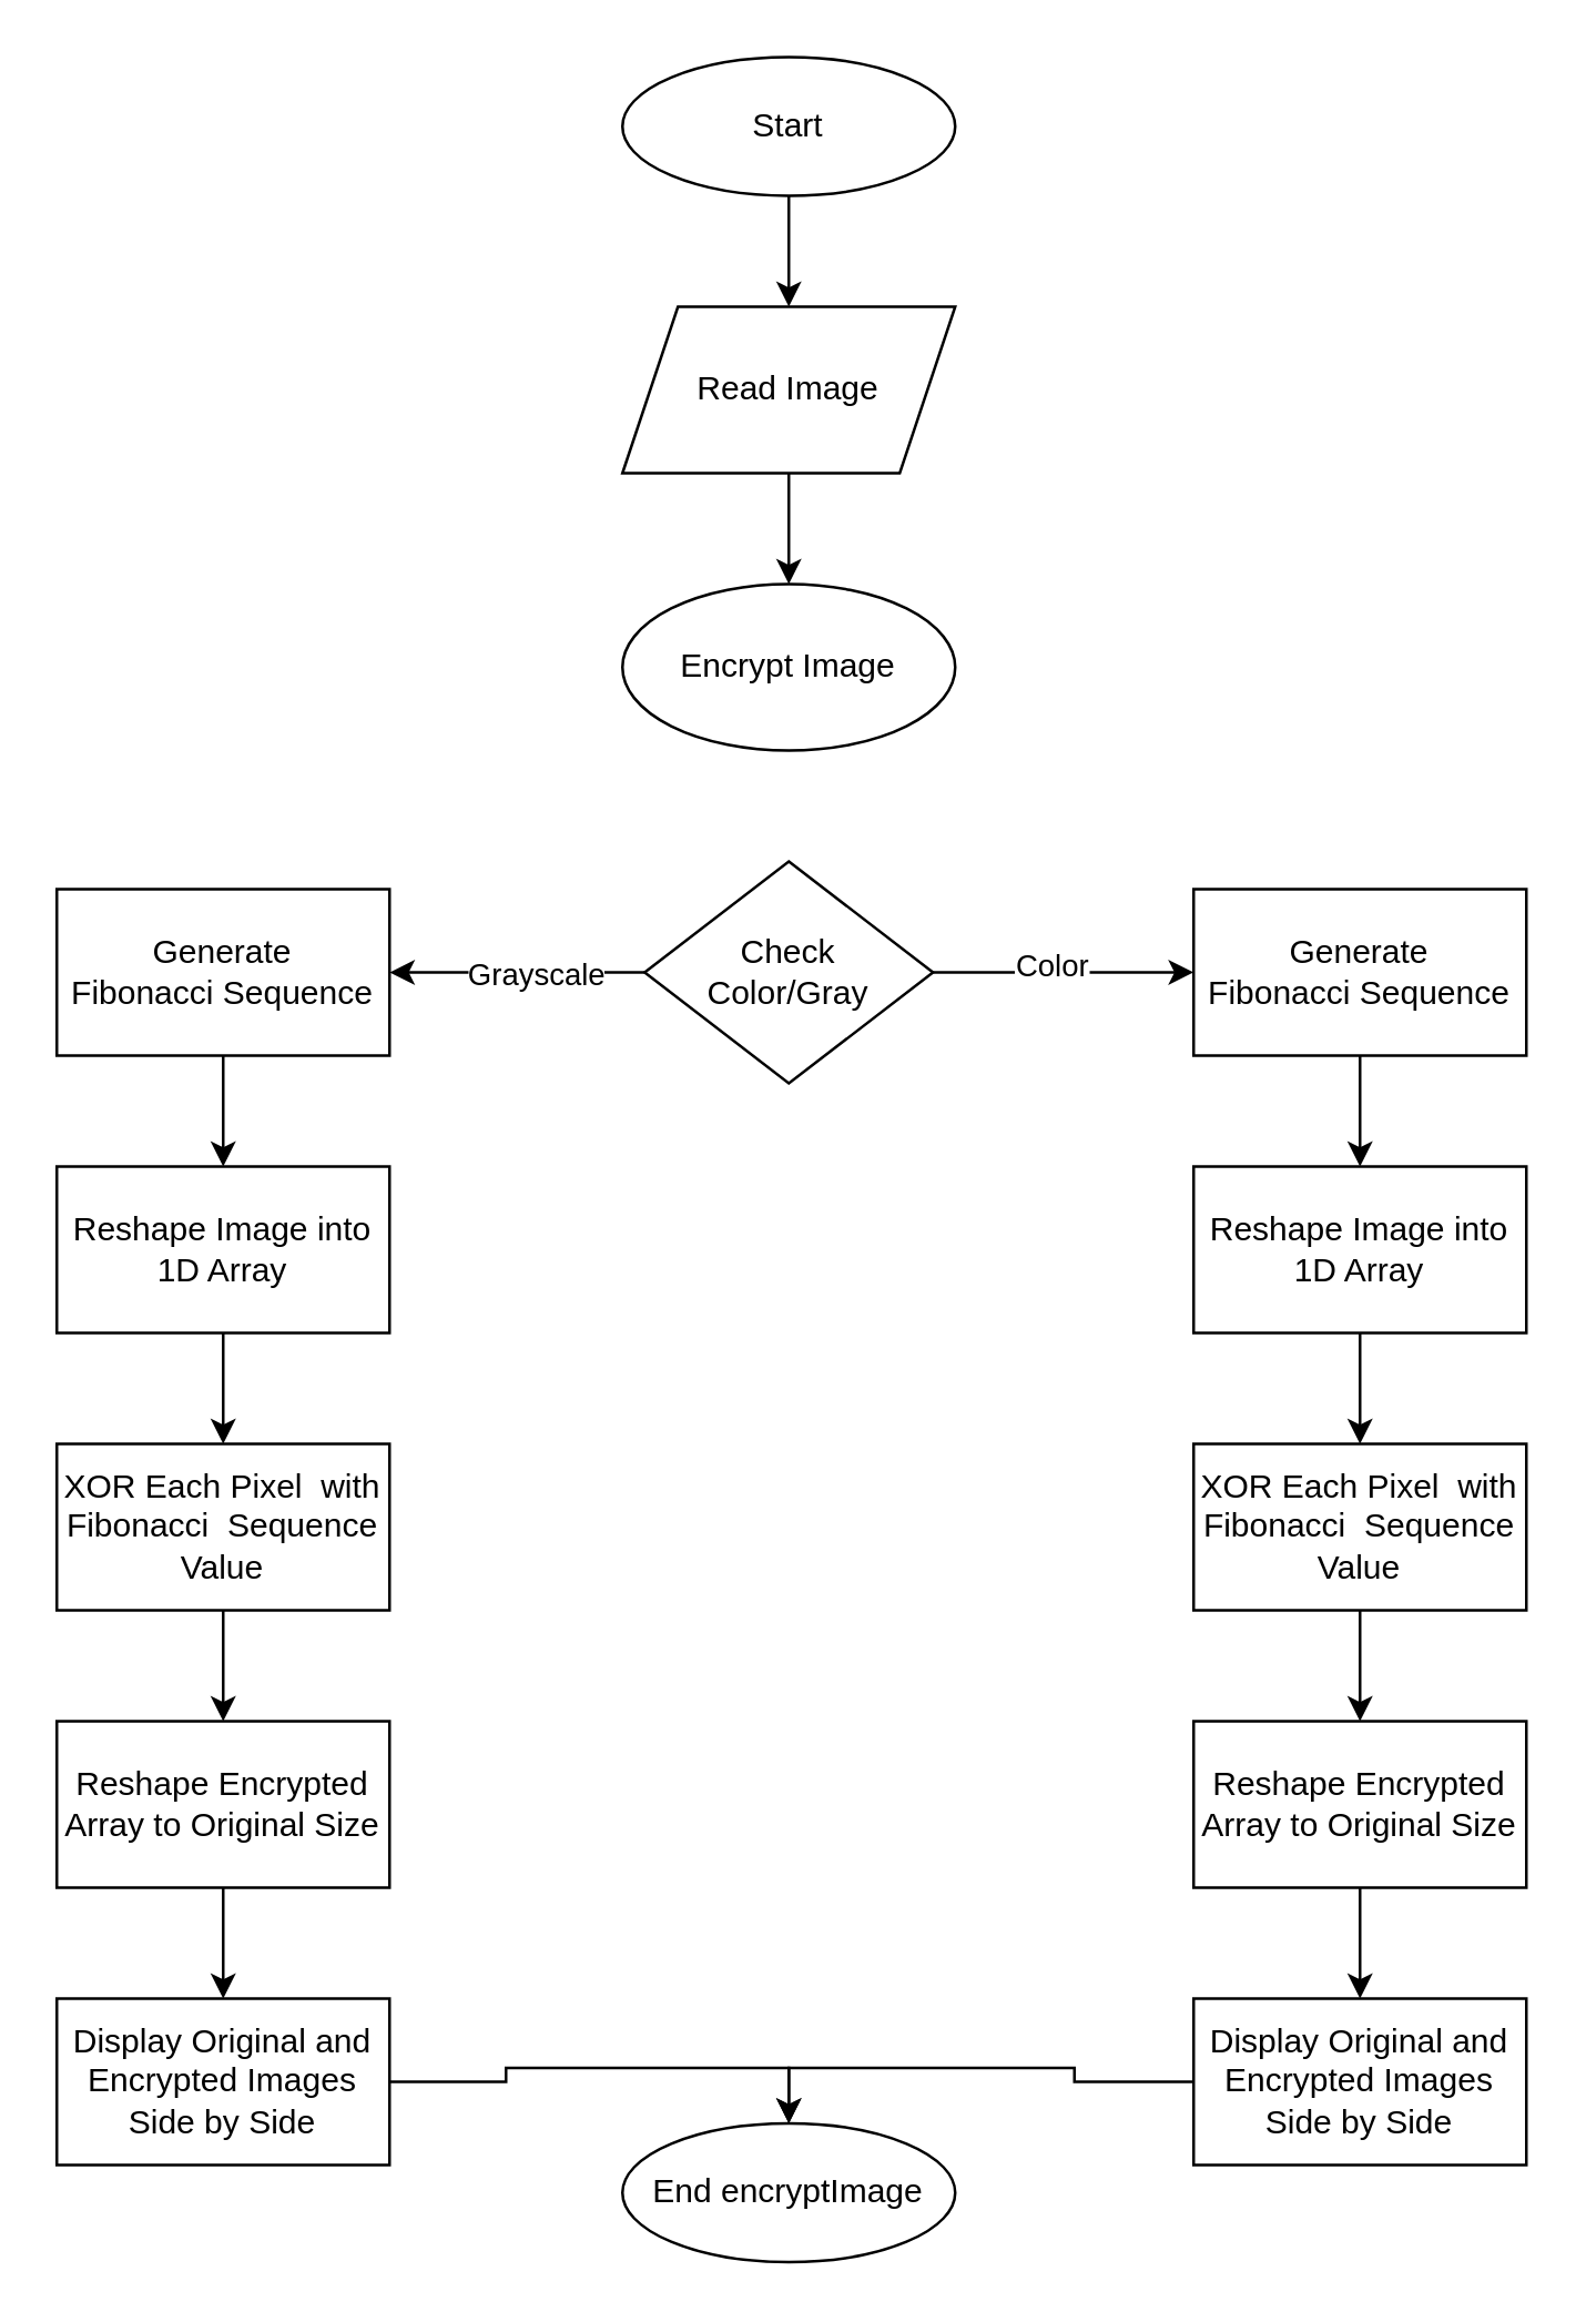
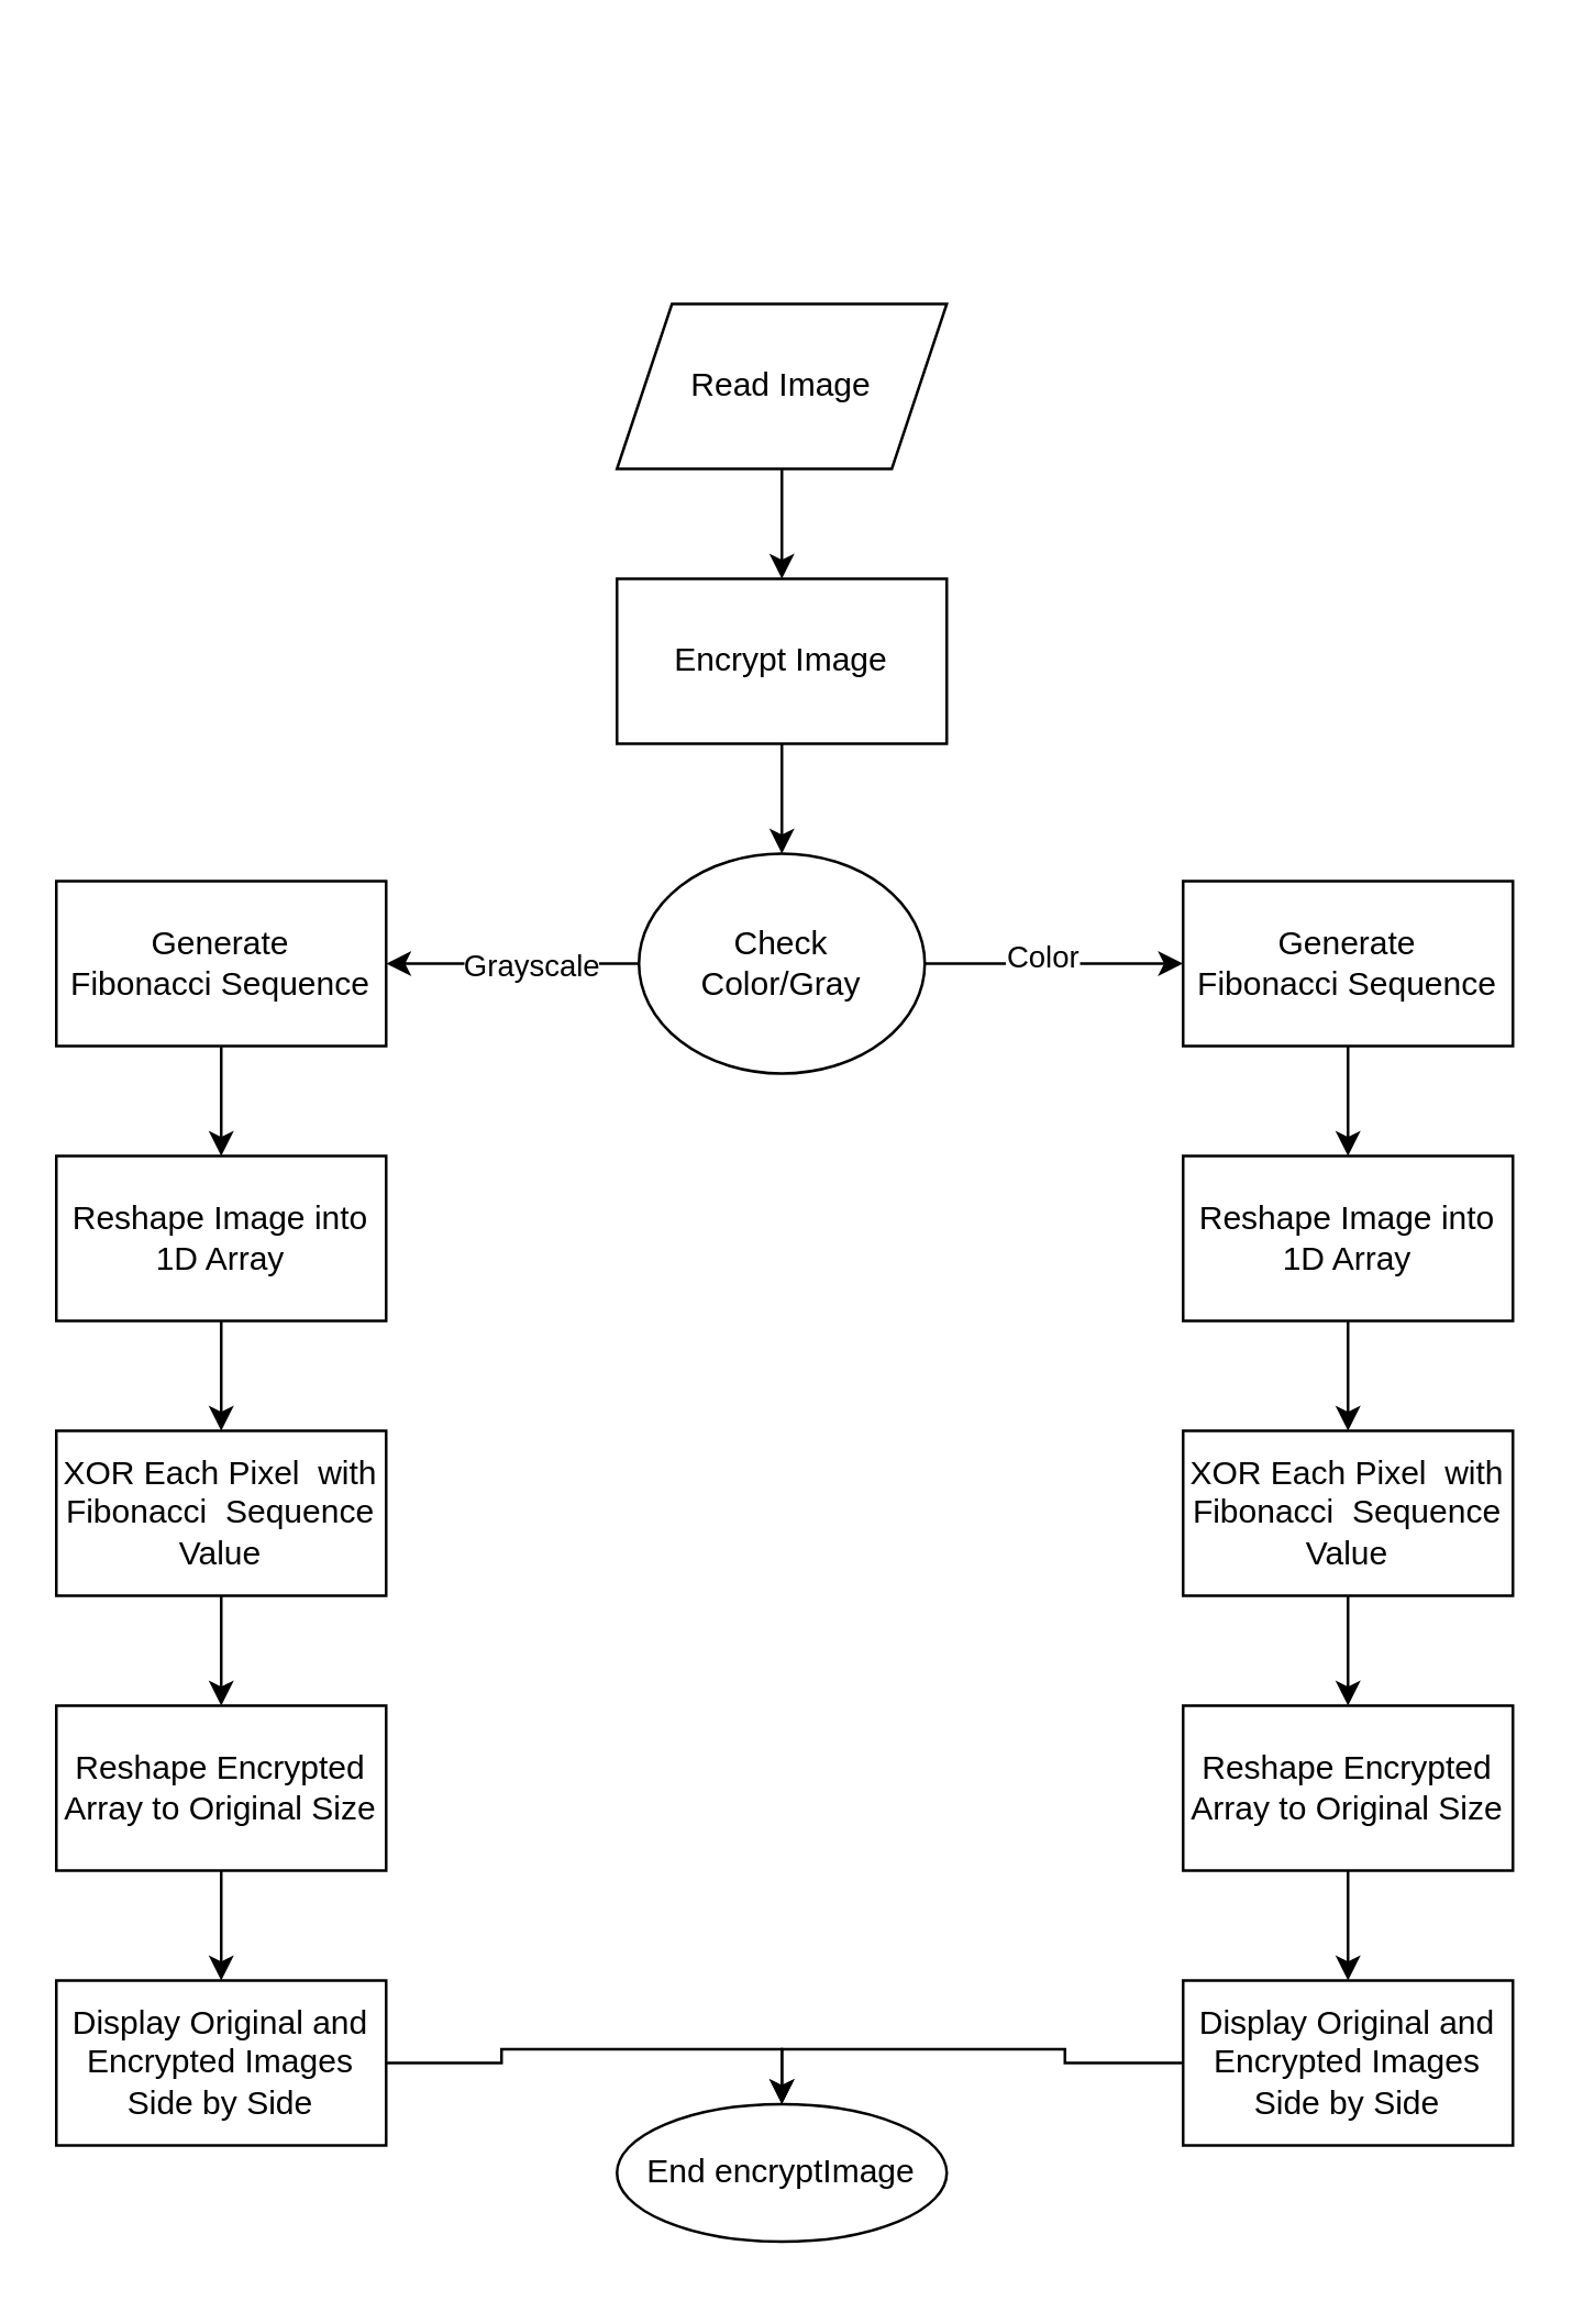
- <mxCell id="3" value="Start" style="ellipse;whiteSpace=wrap;html=1;" vertex="1" parent="1"><mxGeometry x="224" y="20" width="120" height="50" as="geometry" /></mxCell>
- <mxCell id="2" value="" style="edgeStyle=orthogonalEdgeStyle;rounded=0;orthogonalLoop=1;jettySize=auto;html=1;" edge="1" parent="1" source="3" target="5"><mxGeometry relative="1" as="geometry" /></mxCell>
- <mxCell id="7" value="Encrypt Image" style="ellipse;whiteSpace=wrap;html=1;" vertex="1" parent="1"><mxGeometry x="224" y="210" width="120" height="60" as="geometry" /></mxCell>
+ <mxCell id="7" value="Encrypt Image" style="whiteSpace=wrap;html=1;" vertex="1" parent="1"><mxGeometry x="224" y="210" width="120" height="60" as="geometry" /></mxCell>
+ <mxCell id="6" value="" style="edgeStyle=orthogonalEdgeStyle;rounded=0;orthogonalLoop=1;jettySize=auto;html=1;" edge="1" parent="1" source="7" target="12"><mxGeometry relative="1" as="geometry" /></mxCell>
- <mxCell id="12" value="Check&lt;br&gt;Color/Gray" style="rhombus;whiteSpace=wrap;html=1;" vertex="1" parent="1"><mxGeometry x="232" y="310" width="104" height="80" as="geometry" /></mxCell>
+ <mxCell id="12" value="Check&lt;br&gt;Color/Gray" style="ellipse;whiteSpace=wrap;html=1;" vertex="1" parent="1"><mxGeometry x="232" y="310" width="104" height="80" as="geometry" /></mxCell>
